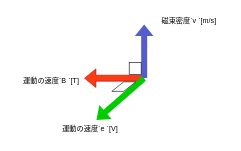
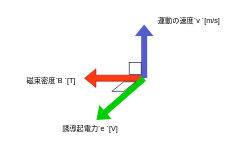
- <mxCell id="7" value="磁束密度`v `[m/s]" style="text;html=1;strokeColor=none;fillColor=none;align=center;verticalAlign=middle;whiteSpace=wrap;rounded=0;" vertex="1" parent="1"><mxGeometry x="250" y="20" width="130" height="30" as="geometry" /></mxCell>
+ <mxCell id="7" value="運動の速度`v `[m/s]" style="text;html=1;strokeColor=none;fillColor=none;align=center;verticalAlign=middle;whiteSpace=wrap;rounded=0;" vertex="1" parent="1"><mxGeometry x="250" y="20" width="130" height="30" as="geometry" /></mxCell>
- <mxCell id="8" value="運動の速度`B `[T]" style="text;html=1;strokeColor=none;fillColor=none;align=center;verticalAlign=middle;whiteSpace=wrap;rounded=0;" vertex="1" parent="1"><mxGeometry x="20" y="120" width="130" height="30" as="geometry" /></mxCell>
+ <mxCell id="8" value="磁束密度`B `[T]" style="text;html=1;strokeColor=none;fillColor=none;align=center;verticalAlign=middle;whiteSpace=wrap;rounded=0;" vertex="1" parent="1"><mxGeometry x="20" y="120" width="130" height="30" as="geometry" /></mxCell>
- <mxCell id="9" value="運動の速度`e `[V]" style="text;html=1;strokeColor=none;fillColor=none;align=center;verticalAlign=middle;whiteSpace=wrap;rounded=0;" vertex="1" parent="1"><mxGeometry x="85" y="200" width="130" height="30" as="geometry" /></mxCell>
+ <mxCell id="9" value="誘導起電力`e `[V]" style="text;html=1;strokeColor=none;fillColor=none;align=center;verticalAlign=middle;whiteSpace=wrap;rounded=0;" vertex="1" parent="1"><mxGeometry x="85" y="200" width="130" height="30" as="geometry" /></mxCell>
